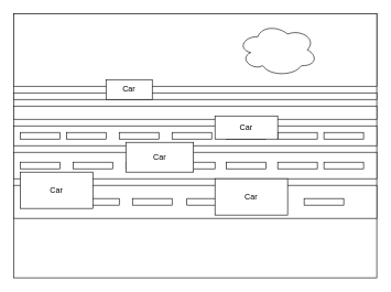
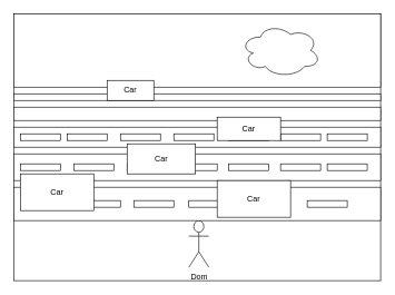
+ <mxCell id="3" value="Dom&lt;br&gt;" style="shape=umlActor;verticalLabelPosition=bottom;verticalAlign=top;html=1;outlineConnect=0;" parent="1" vertex="1"><mxGeometry x="282.5" y="330" width="30" height="70" as="geometry" /></mxCell>
